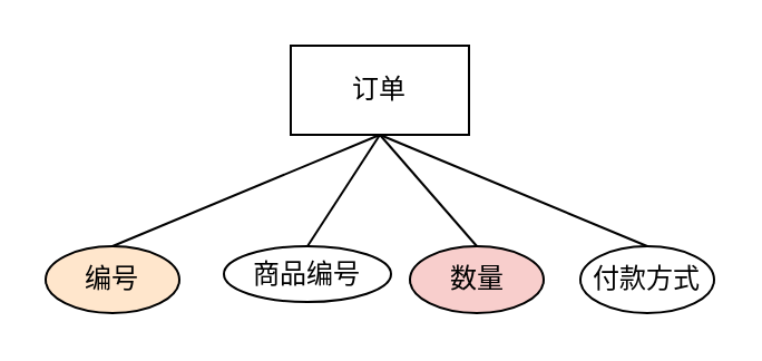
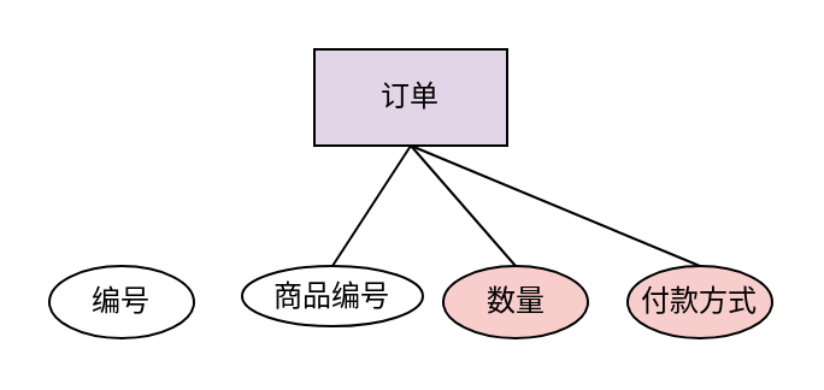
- <mxCell id="6" value="订单" style="rounded=0;whiteSpace=wrap;html=1;" vertex="1" parent="1"><mxGeometry x="130" y="20" width="80" height="40" as="geometry" /></mxCell>
+ <mxCell id="6" value="订单" style="rounded=0;whiteSpace=wrap;html=1;fillColor=#e1d5e7;" vertex="1" parent="1"><mxGeometry x="130" y="20" width="80" height="40" as="geometry" /></mxCell>
- <mxCell id="2" style="edgeStyle=none;html=1;exitX=0.5;exitY=1;exitDx=0;exitDy=0;entryX=0.5;entryY=0;entryDx=0;entryDy=0;endArrow=none;" edge="1" parent="1" source="6" target="7"><mxGeometry relative="1" as="geometry" /></mxCell>
- <mxCell id="7" value="编号" style="ellipse;whiteSpace=wrap;html=1;fillColor=#ffe6cc;" vertex="1" parent="1"><mxGeometry x="20" y="110" width="60" height="30" as="geometry" /></mxCell>
+ <mxCell id="7" value="编号" style="ellipse;whiteSpace=wrap;html=1;" vertex="1" parent="1"><mxGeometry x="20" y="110" width="60" height="30" as="geometry" /></mxCell>
- <mxCell id="10" value="付款方式" style="ellipse;whiteSpace=wrap;html=1;" vertex="1" parent="1"><mxGeometry x="260" y="110" width="60" height="30" as="geometry" /></mxCell>
+ <mxCell id="10" value="付款方式" style="ellipse;whiteSpace=wrap;html=1;fillColor=#f8cecc;" vertex="1" parent="1"><mxGeometry x="260" y="110" width="60" height="30" as="geometry" /></mxCell>
